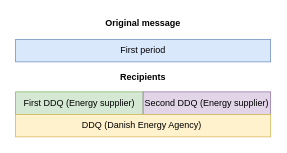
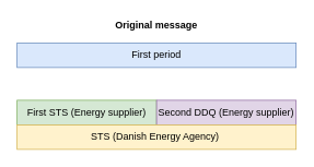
- <mxCell id="4" value="Recipients" style="text;html=1;strokeColor=none;fillColor=none;align=center;verticalAlign=middle;whiteSpace=wrap;rounded=0;fontStyle=1" parent="1" vertex="1"><mxGeometry x="20" y="92" width="340" height="20" as="geometry" /></mxCell>
- <mxCell id="5" value="First DDQ (Energy supplier)" style="rounded=0;whiteSpace=wrap;html=1;fillColor=#d5e8d4;strokeColor=#82b366;" parent="1" vertex="1"><mxGeometry x="20" y="122" width="170" height="30" as="geometry" /></mxCell>
+ <mxCell id="5" value="First STS (Energy supplier)" style="rounded=0;whiteSpace=wrap;html=1;fillColor=#d5e8d4;strokeColor=#82b366;" parent="1" vertex="1"><mxGeometry x="20" y="122" width="170" height="30" as="geometry" /></mxCell>
- <mxCell id="7" value="DDQ (Danish Energy Agency)&amp;nbsp;" style="rounded=0;whiteSpace=wrap;html=1;fillColor=#fff2cc;strokeColor=#d6b656;" parent="1" vertex="1"><mxGeometry x="20" y="152" width="340" height="30" as="geometry" /></mxCell>
+ <mxCell id="7" value="STS (Danish Energy Agency)&amp;nbsp;" style="rounded=0;whiteSpace=wrap;html=1;fillColor=#fff2cc;strokeColor=#d6b656;" parent="1" vertex="1"><mxGeometry x="20" y="152" width="340" height="30" as="geometry" /></mxCell>
